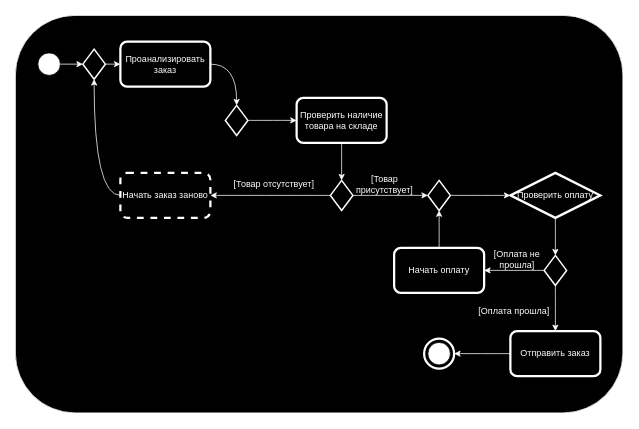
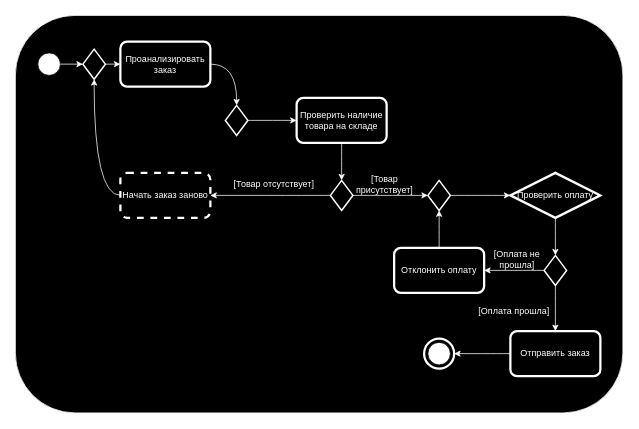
- <mxCell id="11" value="&lt;font color=&quot;#ffffff&quot;&gt;Начать оплату&lt;/font&gt;" style="rounded=1;whiteSpace=wrap;html=1;strokeColor=#FFFFFF;fillColor=#000000;strokeWidth=3;glass=0;shadow=0;" vertex="1" parent="1"><mxGeometry x="525" y="330" width="120" height="60" as="geometry" /></mxCell>
+ <mxCell id="11" value="&lt;font color=&quot;#ffffff&quot;&gt;Отклонить оплату&lt;/font&gt;" style="rounded=1;whiteSpace=wrap;html=1;strokeColor=#FFFFFF;fillColor=#000000;strokeWidth=3;glass=0;shadow=0;" vertex="1" parent="1"><mxGeometry x="525" y="330" width="120" height="60" as="geometry" /></mxCell>
